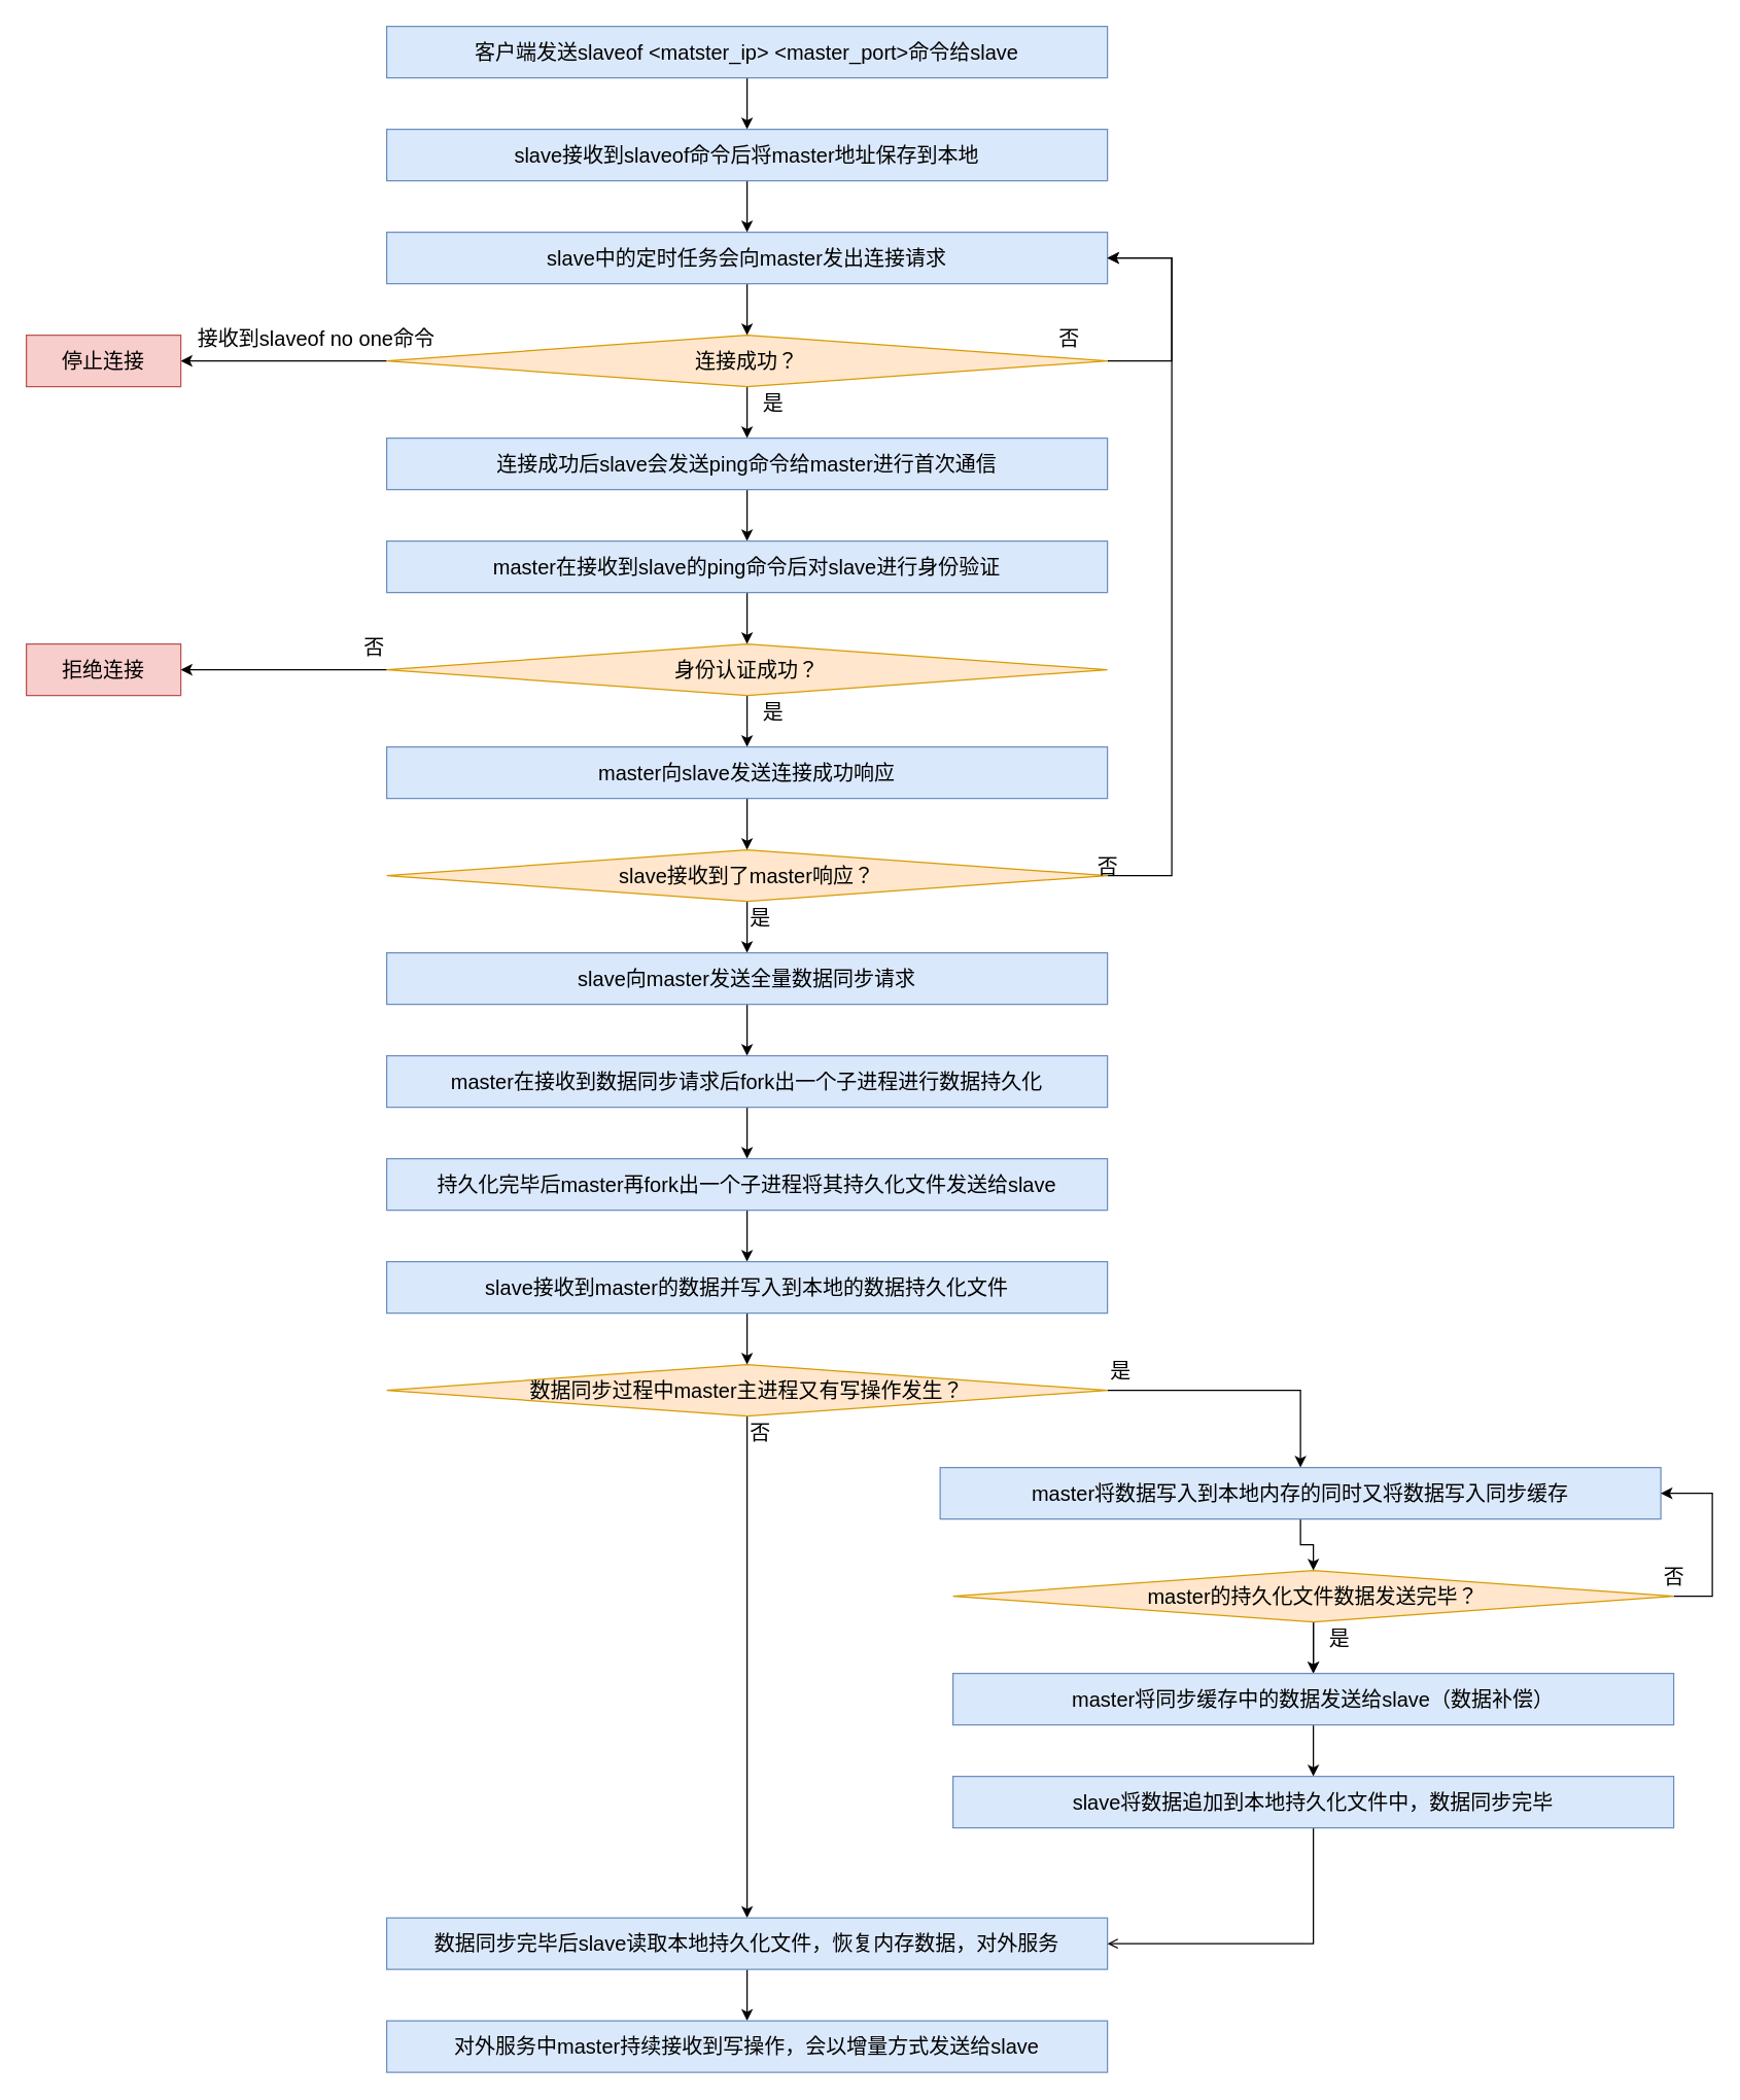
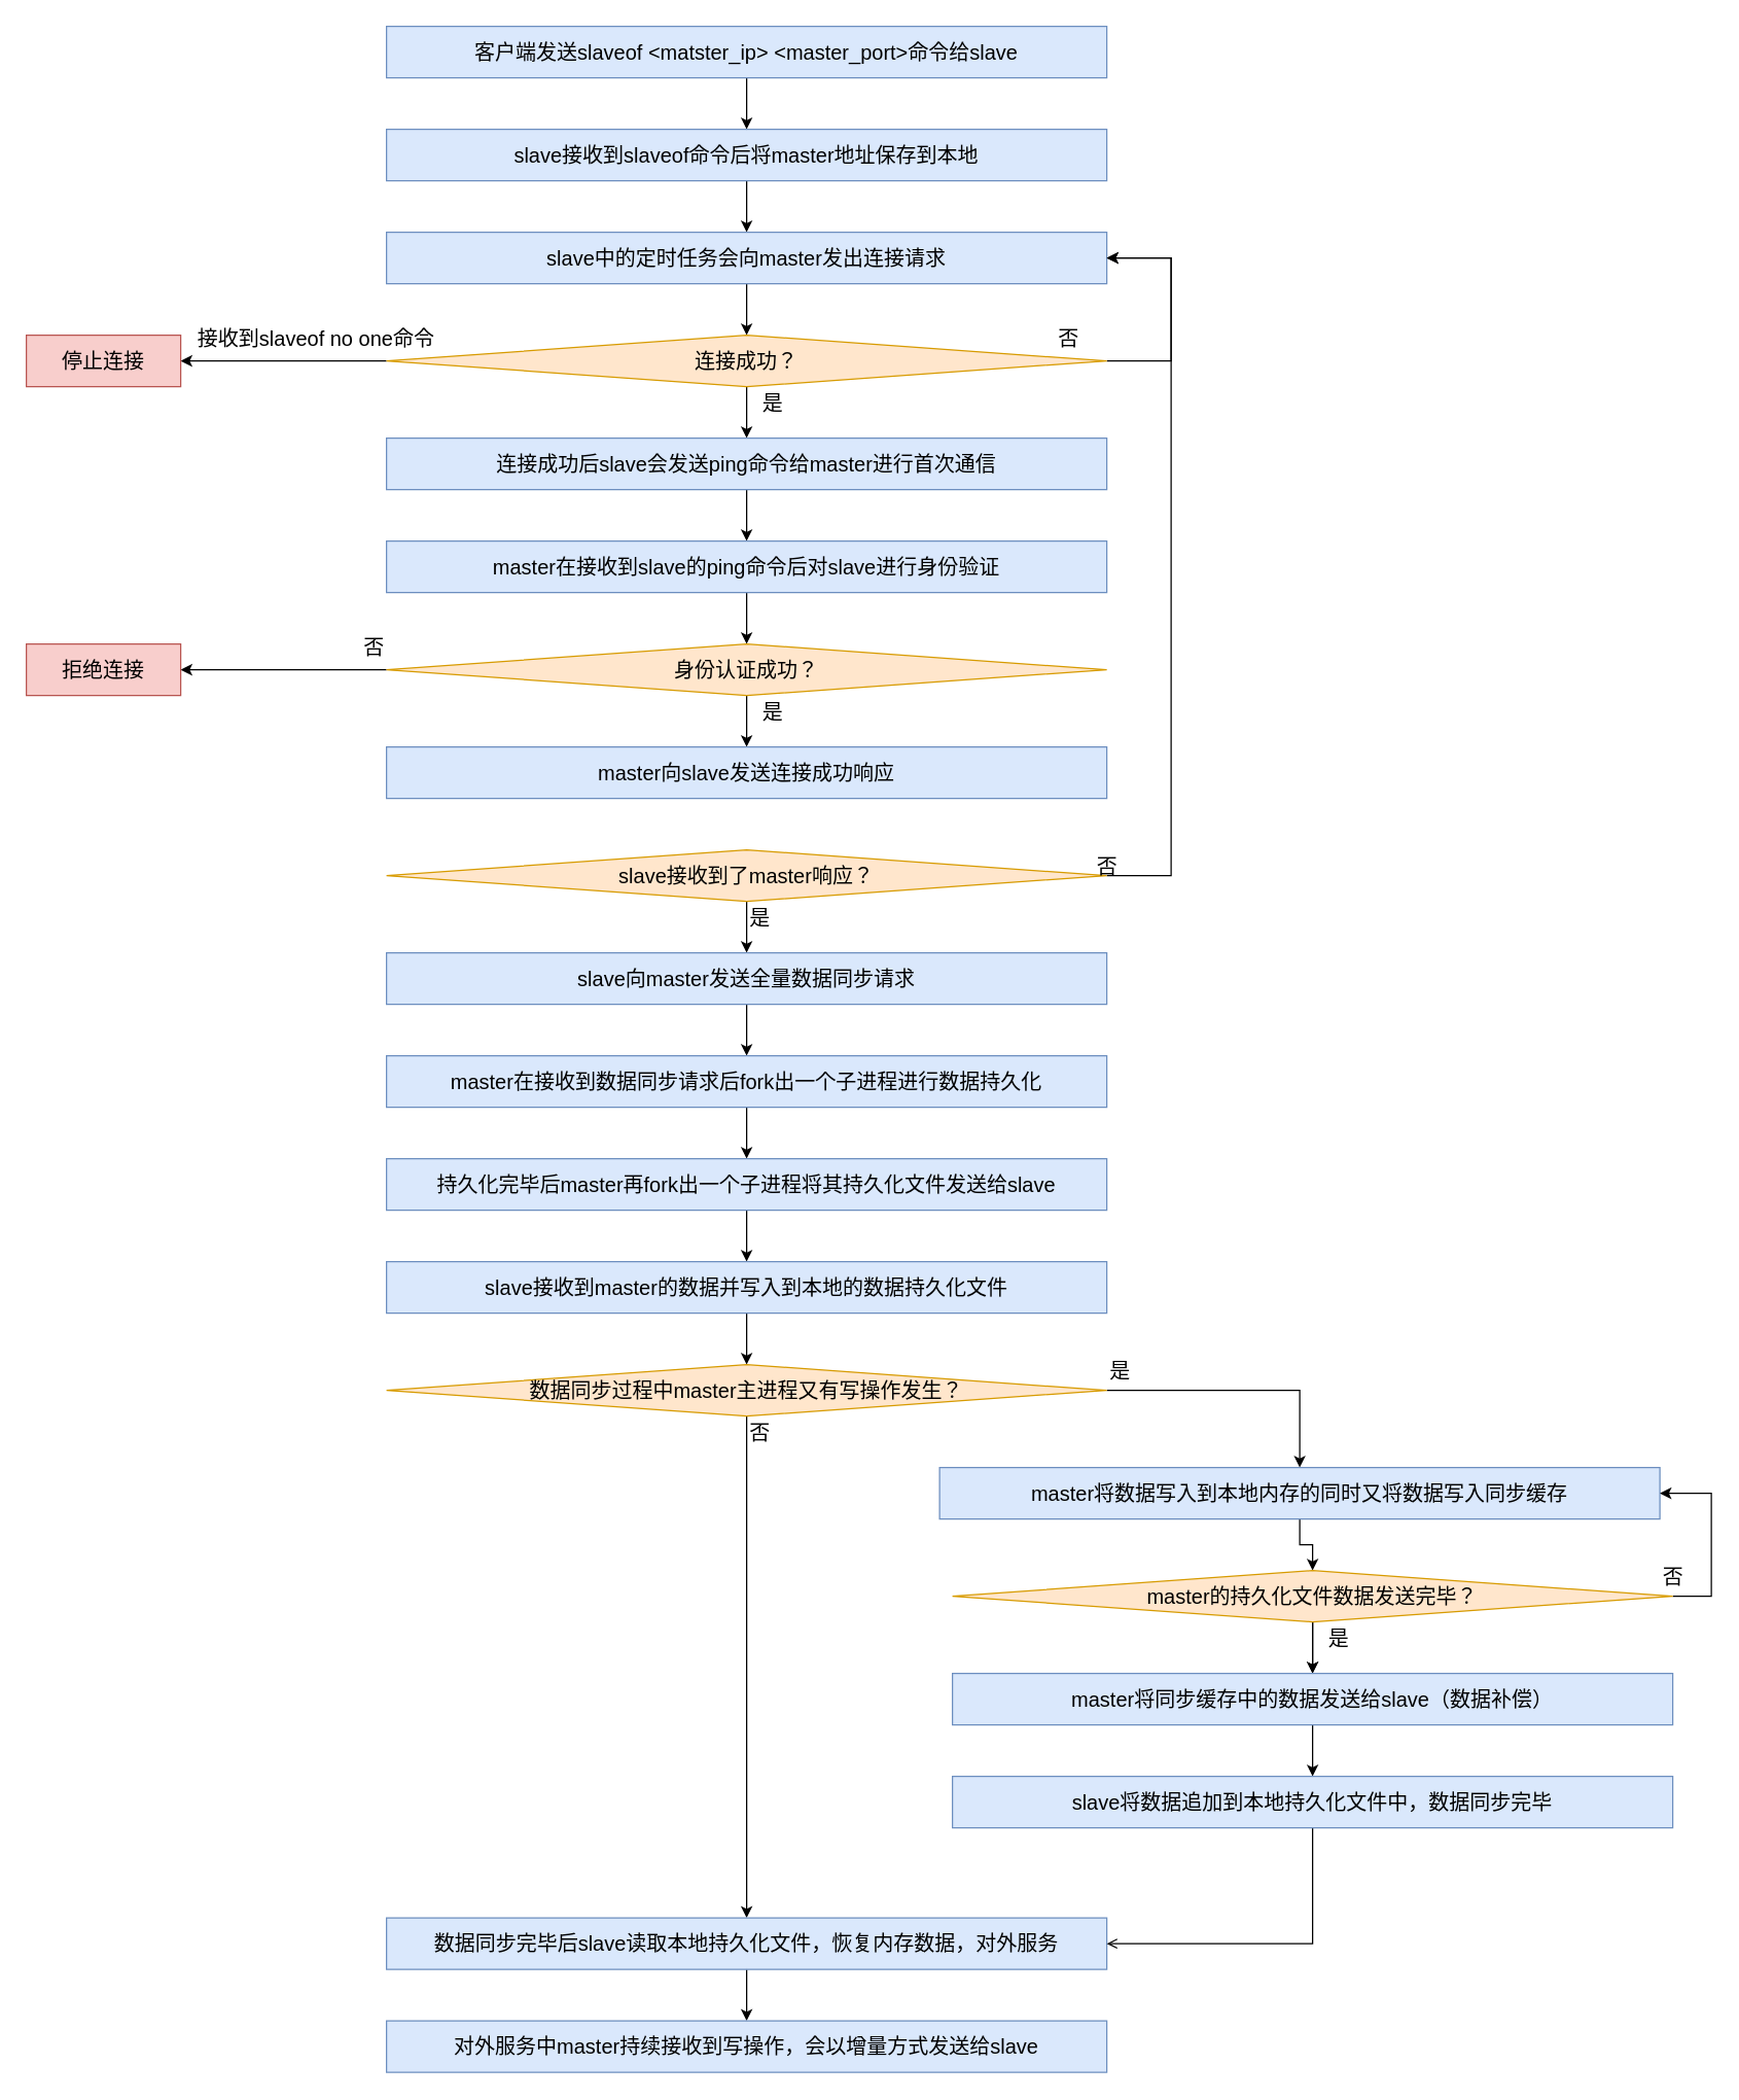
- <mxCell id="25" value="" style="edgeStyle=orthogonalEdgeStyle;rounded=0;orthogonalLoop=1;jettySize=auto;html=1;fontSize=16;" edge="1" parent="1" source="26" target="30"><mxGeometry relative="1" as="geometry" /></mxCell>
